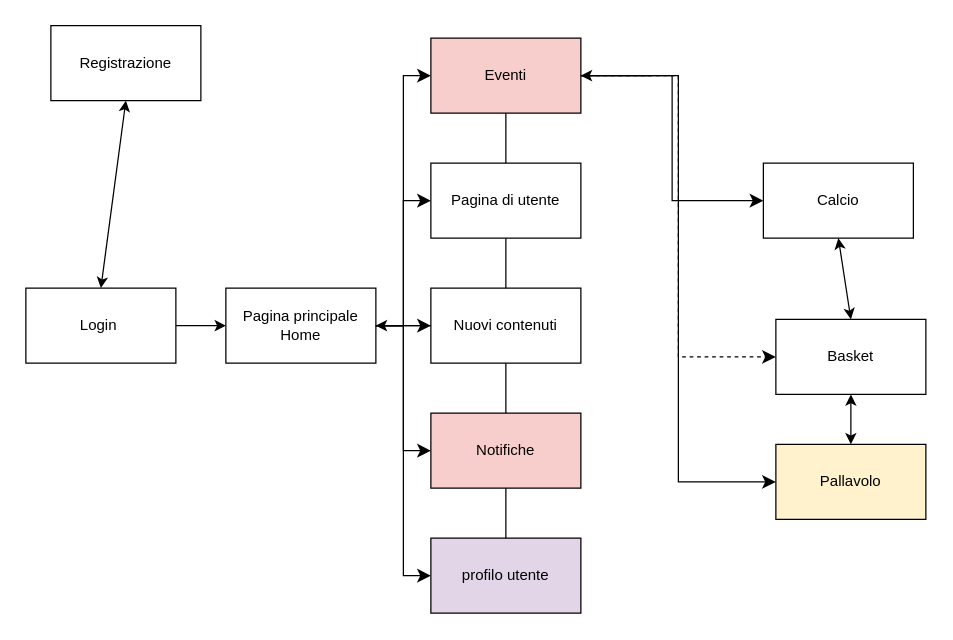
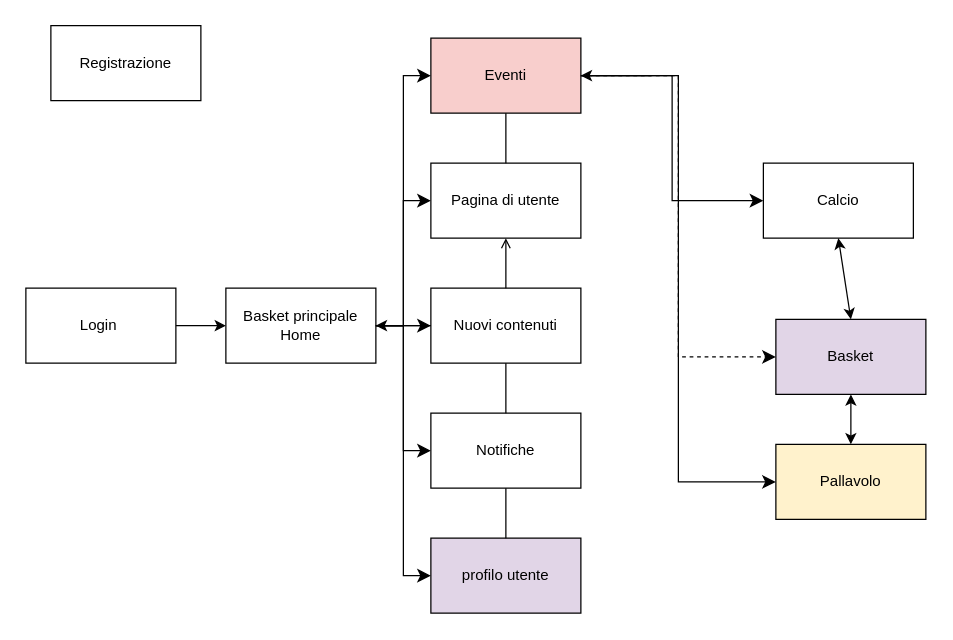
- <mxCell id="19" value="" style="endArrow=classic;startArrow=classic;html=1;rounded=0;entryX=0.5;entryY=1;entryDx=0;entryDy=0;exitX=0.5;exitY=0;exitDx=0;exitDy=0;" parent="1" source="2" target="4" edge="1"><mxGeometry width="50" height="50" relative="1" as="geometry"><mxPoint x="80" y="230" as="sourcePoint" /><mxPoint x="130" y="180" as="targetPoint" /></mxGeometry></mxCell>
- <mxCell id="24" value="" style="endArrow=none;html=1;rounded=0;entryX=0.5;entryY=1;entryDx=0;entryDy=0;exitX=0.5;exitY=0;exitDx=0;exitDy=0;" parent="1" source="7" target="6" edge="1"><mxGeometry width="50" height="50" relative="1" as="geometry"><mxPoint x="400" y="230" as="sourcePoint" /><mxPoint x="450" y="180" as="targetPoint" /></mxGeometry></mxCell>
+ <mxCell id="24" value="" style="endArrow=open;html=1;rounded=0;entryX=0.5;entryY=1;entryDx=0;entryDy=0;exitX=0.5;exitY=0;exitDx=0;exitDy=0;" parent="1" source="7" target="6" edge="1"><mxGeometry width="50" height="50" relative="1" as="geometry"><mxPoint x="400" y="230" as="sourcePoint" /><mxPoint x="450" y="180" as="targetPoint" /></mxGeometry></mxCell>
- <mxCell id="3" value="&lt;font style=&quot;vertical-align: inherit;&quot;&gt;&lt;font style=&quot;vertical-align: inherit;&quot;&gt;Pagina principale&lt;br&gt;Home&lt;br&gt;&lt;/font&gt;&lt;/font&gt;" style="rounded=0;whiteSpace=wrap;html=1;fillColor=#FFFFFF;" parent="1" vertex="1"><mxGeometry x="180" y="230" width="120" height="60" as="geometry" /></mxCell>
+ <mxCell id="3" value="&lt;font style=&quot;vertical-align: inherit;&quot;&gt;&lt;font style=&quot;vertical-align: inherit;&quot;&gt;Basket principale&lt;br&gt;Home&lt;br&gt;&lt;/font&gt;&lt;/font&gt;" style="rounded=0;whiteSpace=wrap;html=1;fillColor=#FFFFFF;" parent="1" vertex="1"><mxGeometry x="180" y="230" width="120" height="60" as="geometry" /></mxCell>
- <mxCell id="11" value="Basket" style="rounded=0;whiteSpace=wrap;html=1;fillColor=#FFFFFF;" parent="1" vertex="1"><mxGeometry x="620" y="255" width="120" height="60" as="geometry" /></mxCell>
+ <mxCell id="11" value="Basket" style="rounded=0;whiteSpace=wrap;html=1;fillColor=#e1d5e7;" parent="1" vertex="1"><mxGeometry x="620" y="255" width="120" height="60" as="geometry" /></mxCell>
- <mxCell id="8" value="&lt;font style=&quot;vertical-align: inherit;&quot;&gt;&lt;font style=&quot;vertical-align: inherit;&quot;&gt;Notifiche&lt;/font&gt;&lt;/font&gt;" style="rounded=0;whiteSpace=wrap;html=1;fillColor=#f8cecc;" parent="1" vertex="1"><mxGeometry x="344" y="330" width="120" height="60" as="geometry" /></mxCell>
+ <mxCell id="8" value="&lt;font style=&quot;vertical-align: inherit;&quot;&gt;&lt;font style=&quot;vertical-align: inherit;&quot;&gt;Notifiche&lt;/font&gt;&lt;/font&gt;" style="rounded=0;whiteSpace=wrap;html=1;fillColor=#FFFFFF;" parent="1" vertex="1"><mxGeometry x="344" y="330" width="120" height="60" as="geometry" /></mxCell>
